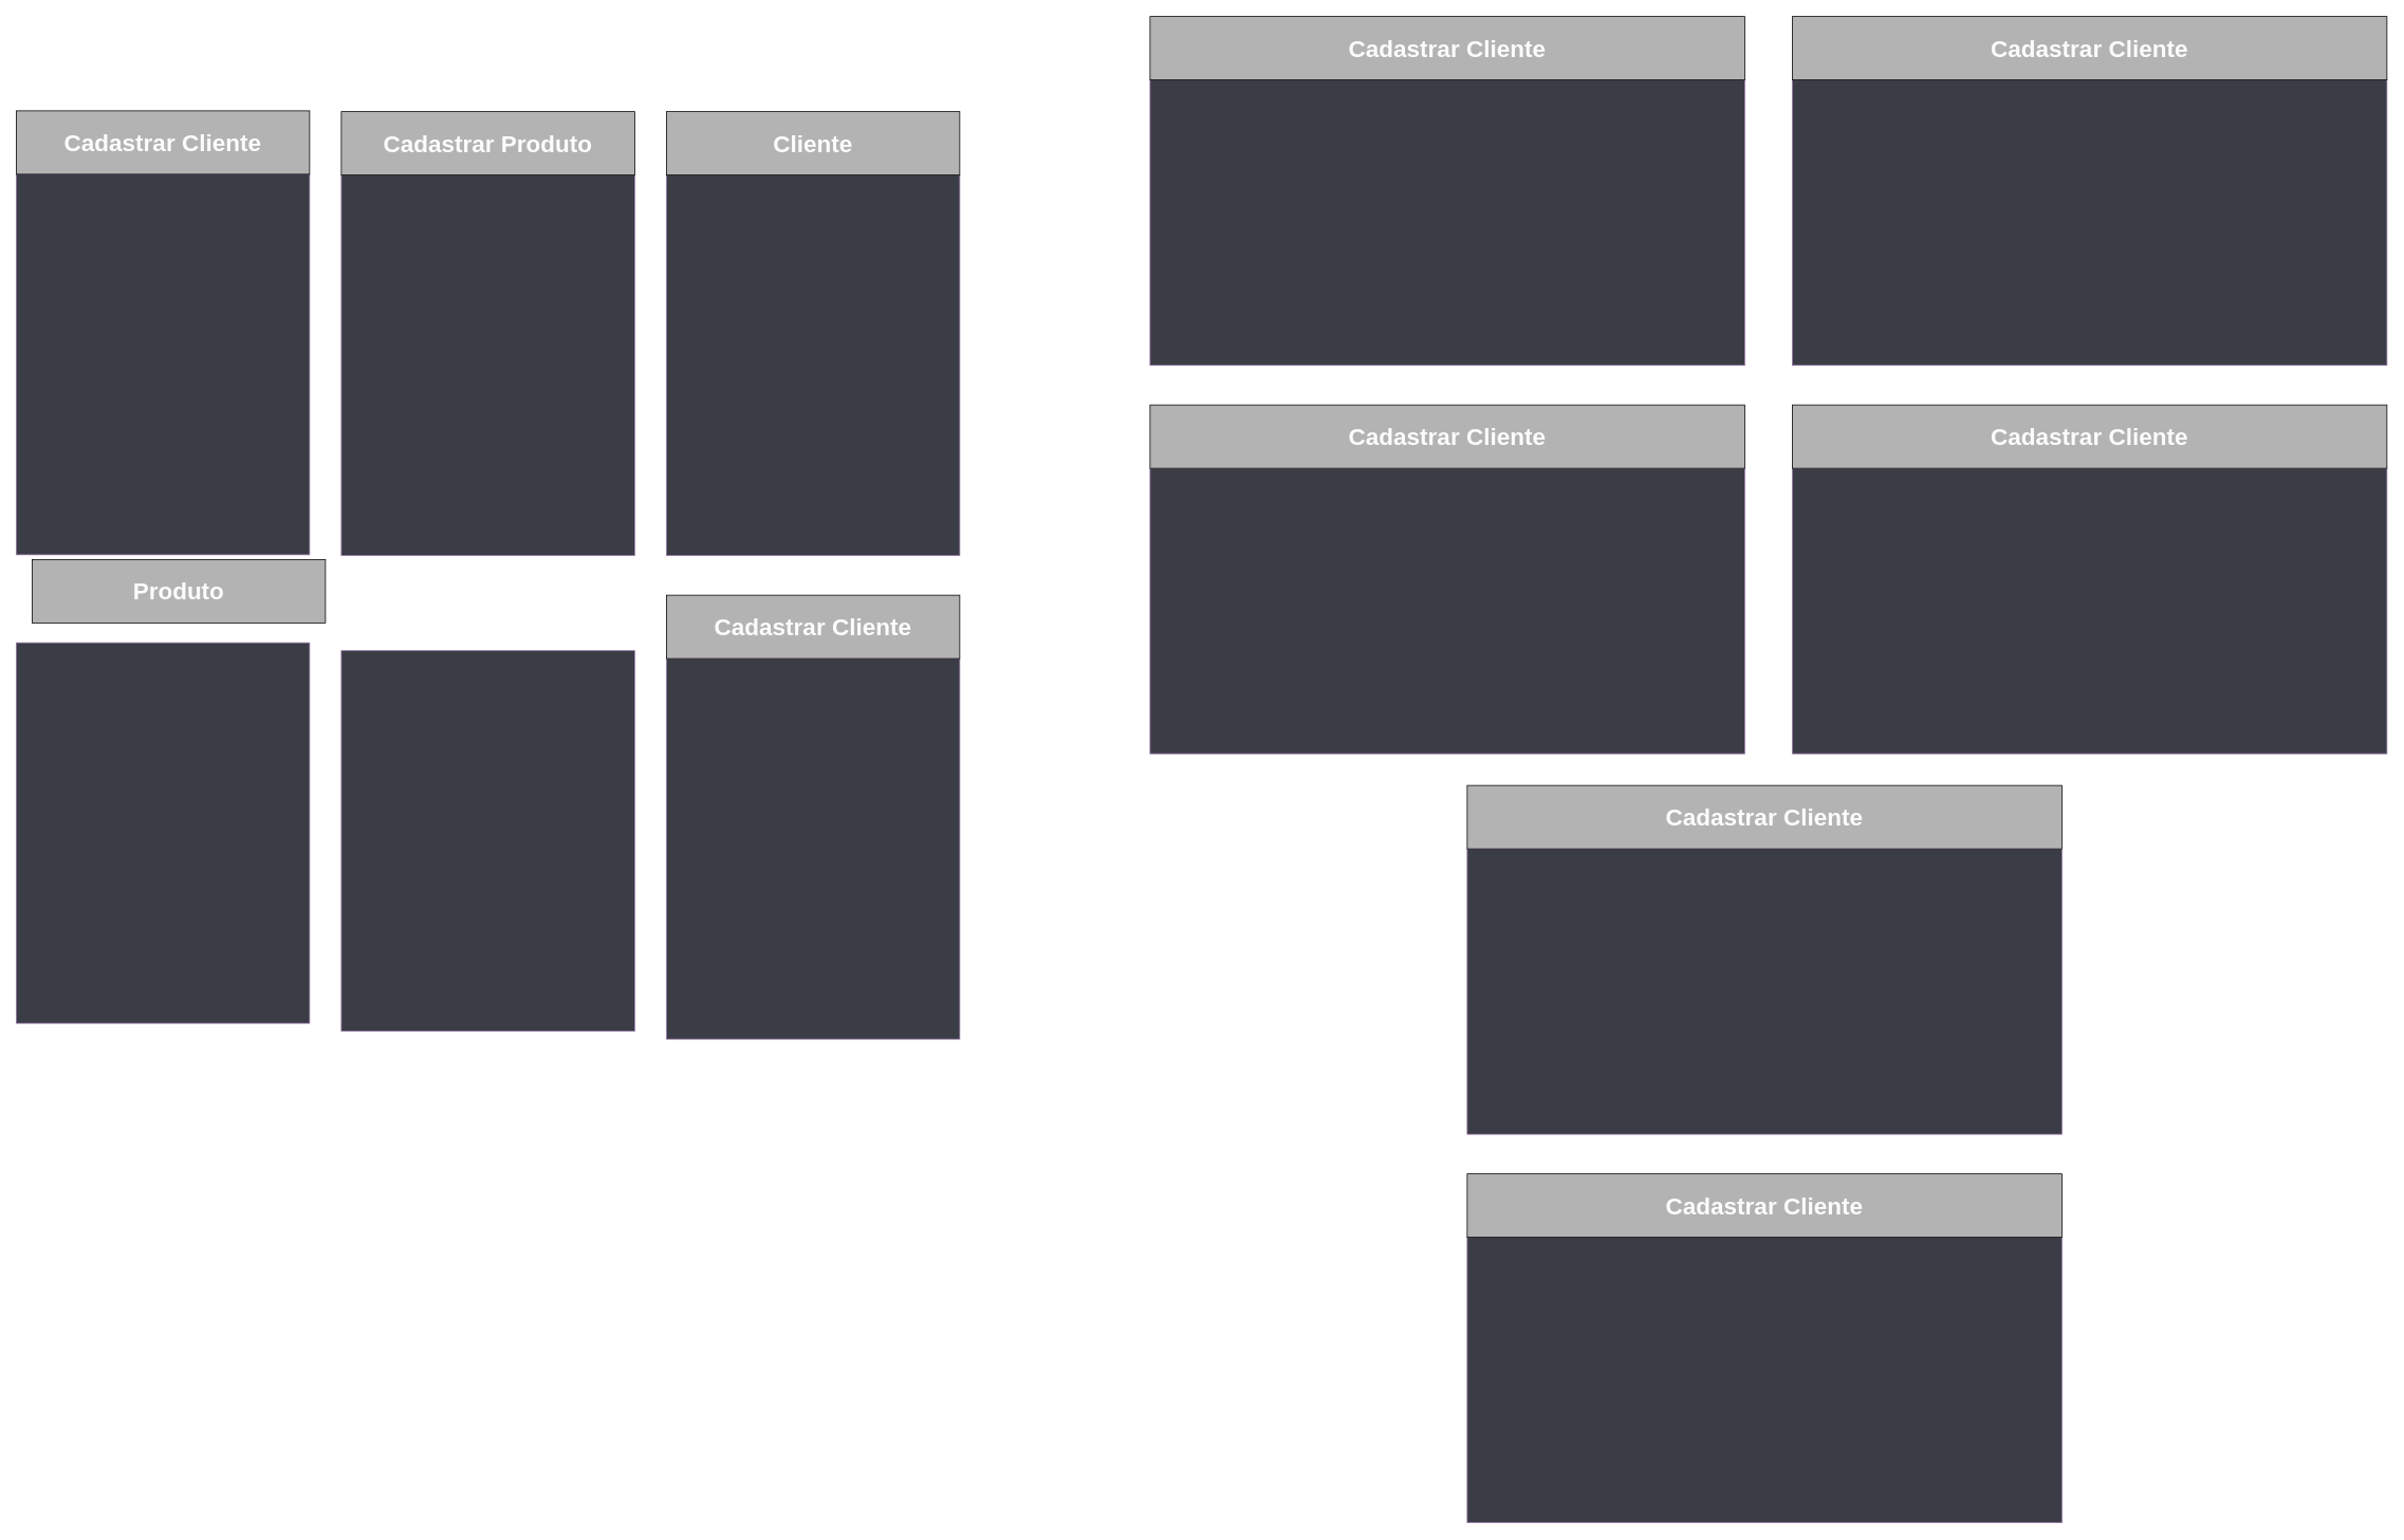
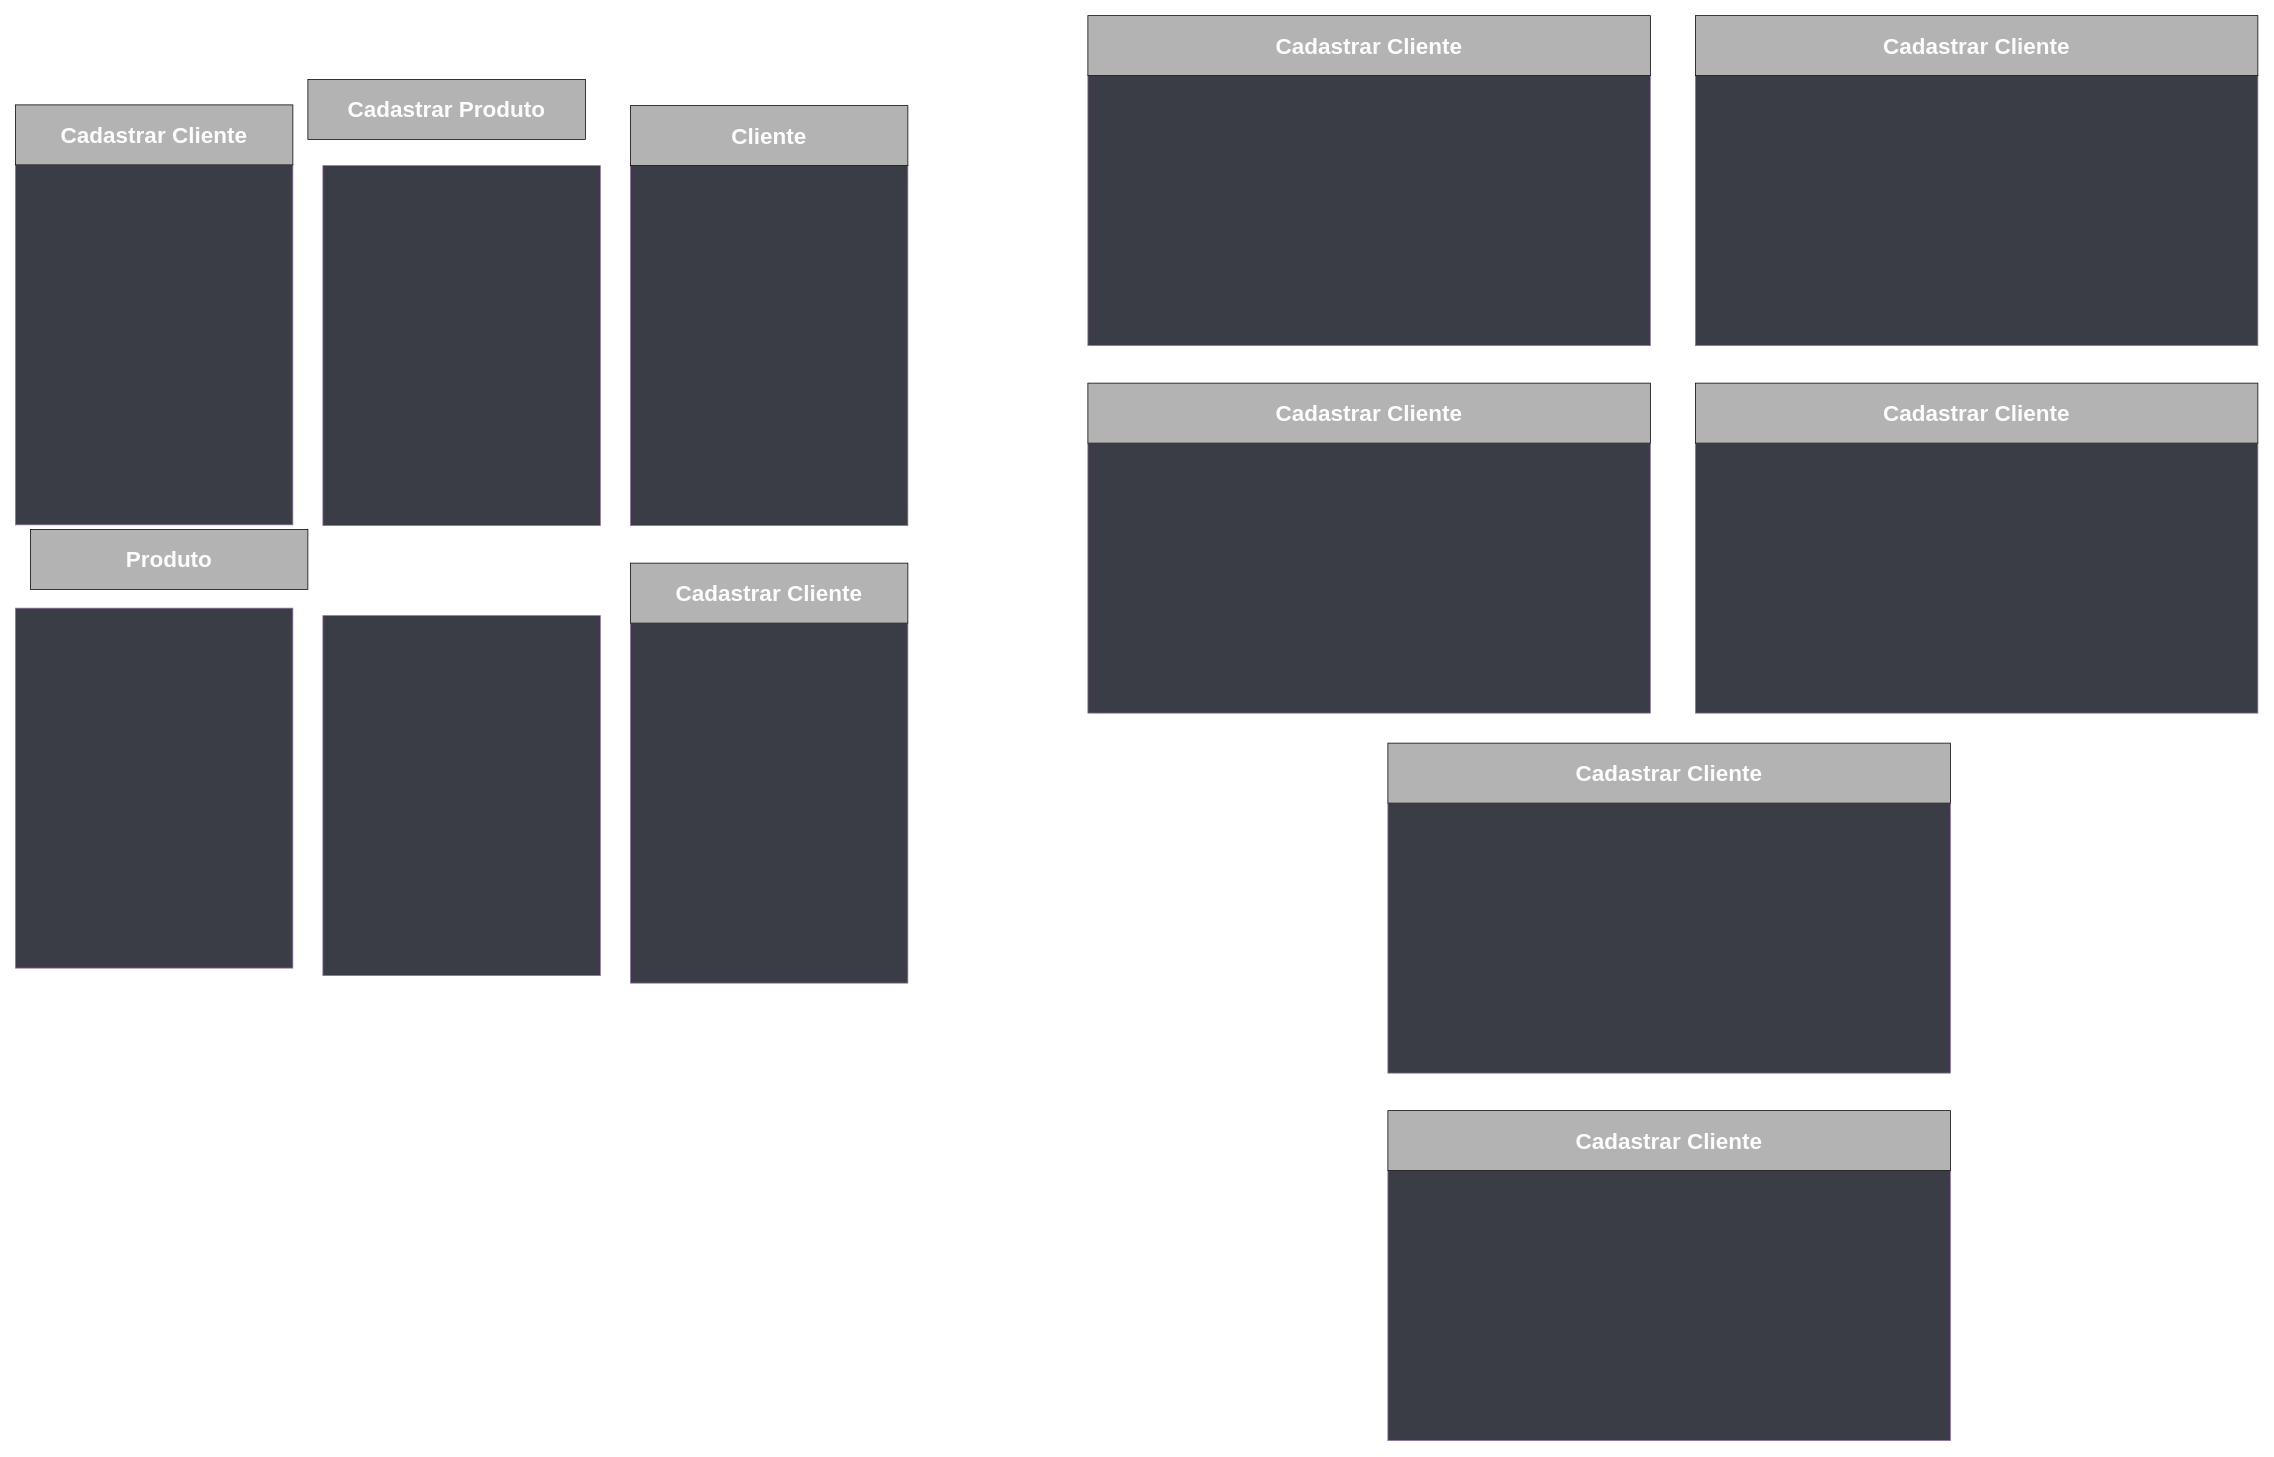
- <mxCell id="5" value="&lt;font size=&quot;1&quot; color=&quot;#fcfcfc&quot; style=&quot;&quot;&gt;&lt;b style=&quot;font-size: 30px;&quot;&gt;Cadastrar Produto&lt;/b&gt;&lt;/font&gt;" style="rounded=0;whiteSpace=wrap;html=1;fillColor=#B3B3B3;" vertex="1" parent="1"><mxGeometry x="430" y="140" width="370" height="80" as="geometry" /></mxCell>
+ <mxCell id="5" value="&lt;font size=&quot;1&quot; color=&quot;#fcfcfc&quot; style=&quot;&quot;&gt;&lt;b style=&quot;font-size: 30px;&quot;&gt;Cadastrar Produto&lt;/b&gt;&lt;/font&gt;" style="rounded=0;whiteSpace=wrap;html=1;fillColor=#B3B3B3;" vertex="1" parent="1"><mxGeometry x="410" y="105" width="370" height="80" as="geometry" /></mxCell>
